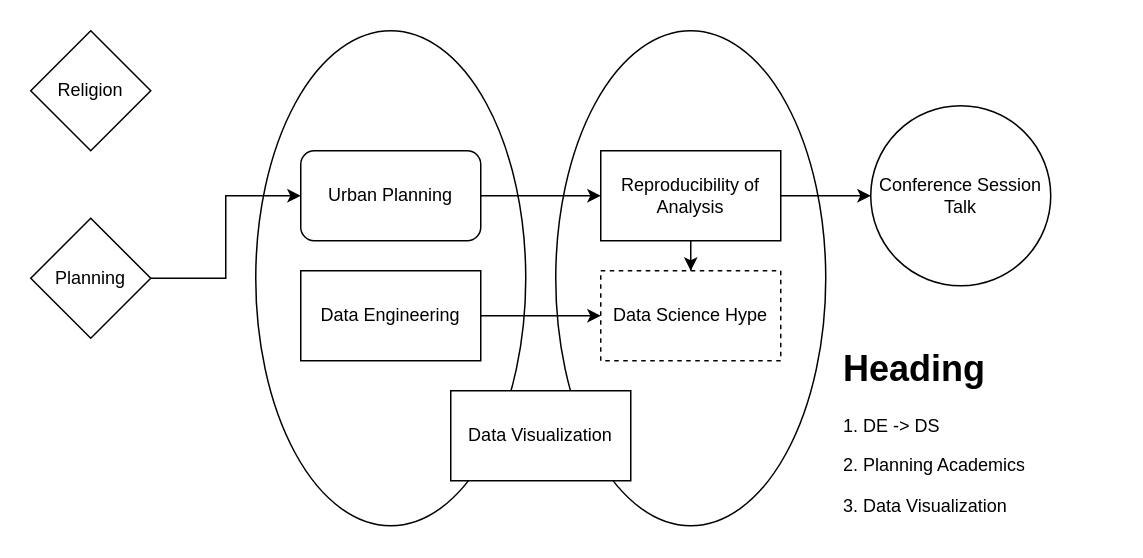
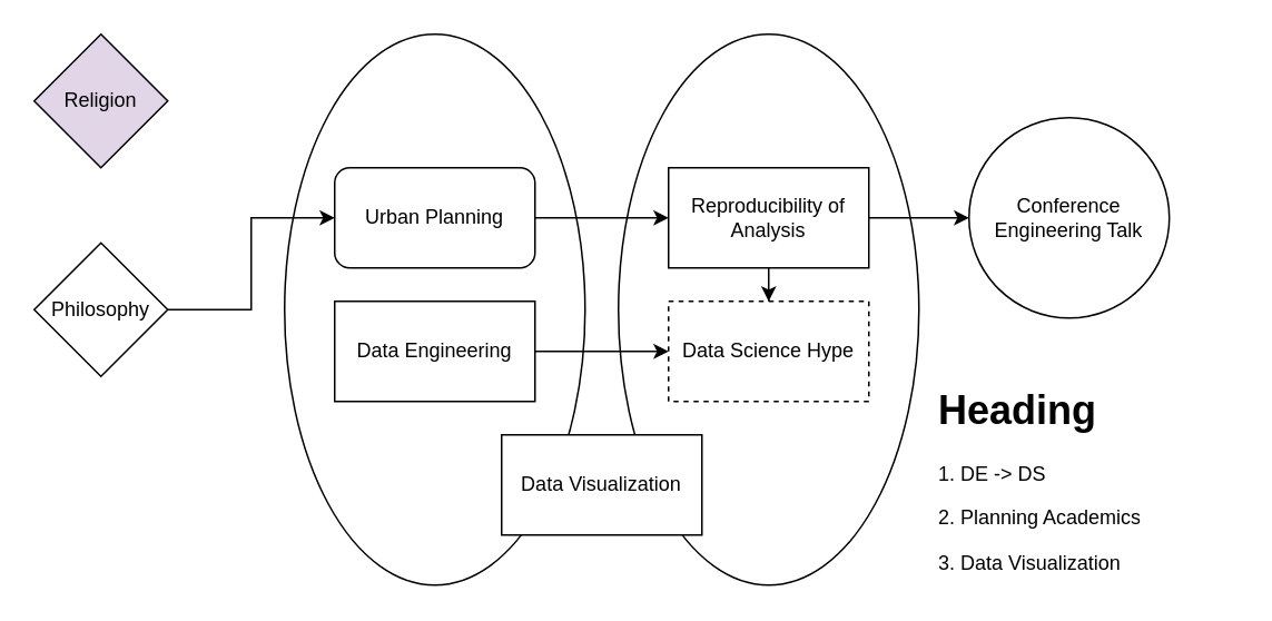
- <mxCell id="12" value="Religion" style="rhombus;whiteSpace=wrap;html=1;" vertex="1" parent="1"><mxGeometry x="20" y="20" width="80" height="80" as="geometry" /></mxCell>
+ <mxCell id="12" value="Religion" style="rhombus;whiteSpace=wrap;html=1;fillColor=#e1d5e7;" vertex="1" parent="1"><mxGeometry x="20" y="20" width="80" height="80" as="geometry" /></mxCell>
- <mxCell id="17" value="Conference Session Talk" style="ellipse;whiteSpace=wrap;html=1;aspect=fixed;" vertex="1" parent="1"><mxGeometry x="580" y="70" width="120" height="120" as="geometry" /></mxCell>
+ <mxCell id="17" value="Conference Engineering Talk" style="ellipse;whiteSpace=wrap;html=1;aspect=fixed;" vertex="1" parent="1"><mxGeometry x="580" y="70" width="120" height="120" as="geometry" /></mxCell>
- <mxCell id="11" value="Planning" style="rhombus;whiteSpace=wrap;html=1;" vertex="1" parent="1"><mxGeometry x="20" y="145" width="80" height="80" as="geometry" /></mxCell>
+ <mxCell id="11" value="Philosophy" style="rhombus;whiteSpace=wrap;html=1;" vertex="1" parent="1"><mxGeometry x="20" y="145" width="80" height="80" as="geometry" /></mxCell>
